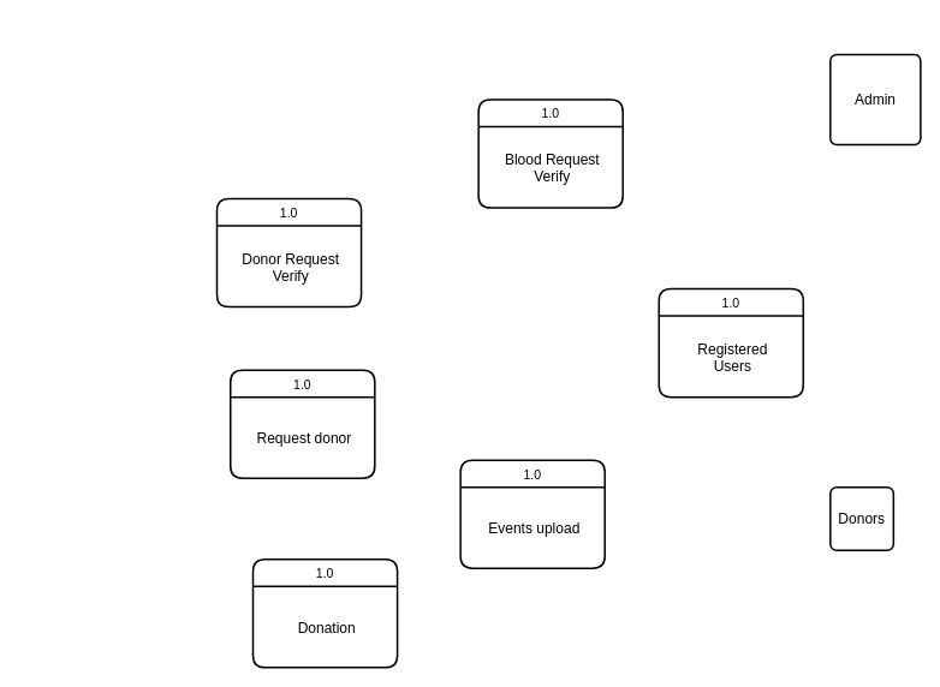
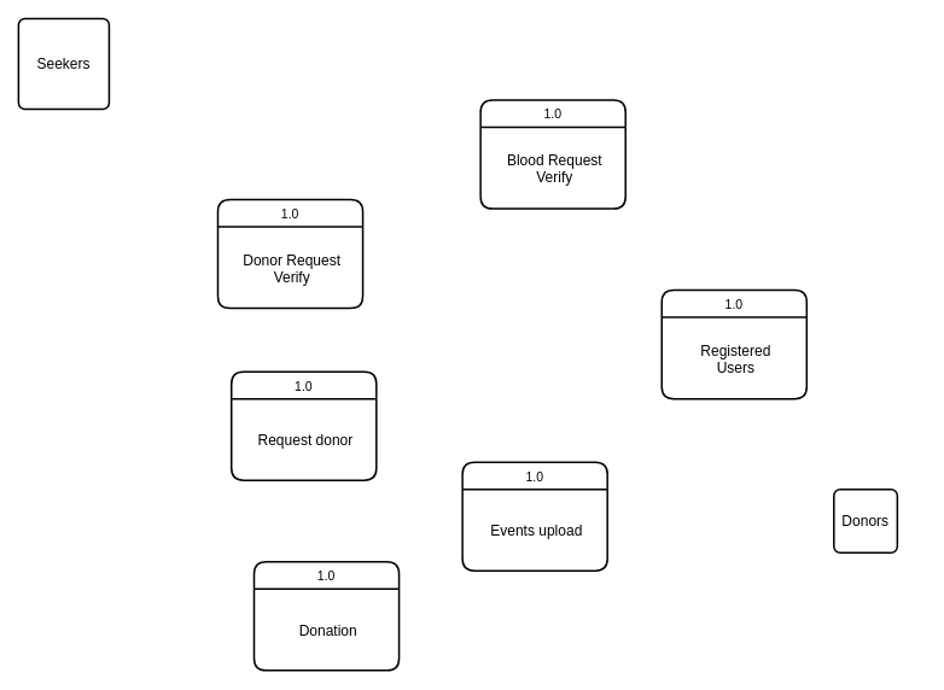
+ <mxCell id="5" value="&lt;font style=&quot;font-size: 16px;&quot;&gt;Seekers&lt;/font&gt;" style="rounded=1;whiteSpace=wrap;html=1;absoluteArcSize=1;arcSize=14;strokeWidth=2;" vertex="1" parent="1"><mxGeometry x="20" y="20" width="100" height="100" as="geometry" /></mxCell>
- <mxCell id="2" value="&lt;font style=&quot;font-size: 16px;&quot;&gt;Admin&lt;/font&gt;" style="rounded=1;whiteSpace=wrap;html=1;absoluteArcSize=1;arcSize=14;strokeWidth=2;" vertex="1" parent="1"><mxGeometry x="920" y="60" width="100" height="100" as="geometry" /></mxCell>
